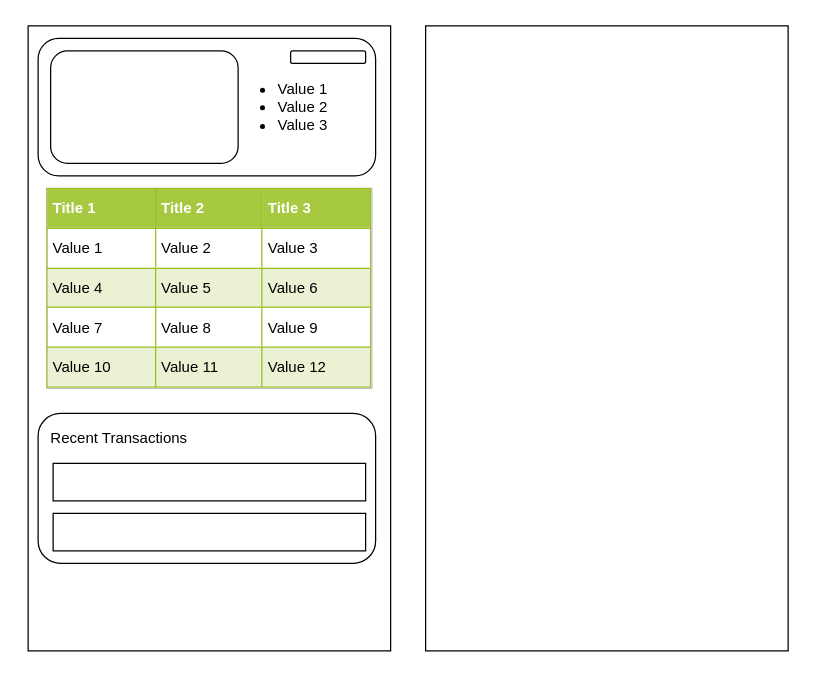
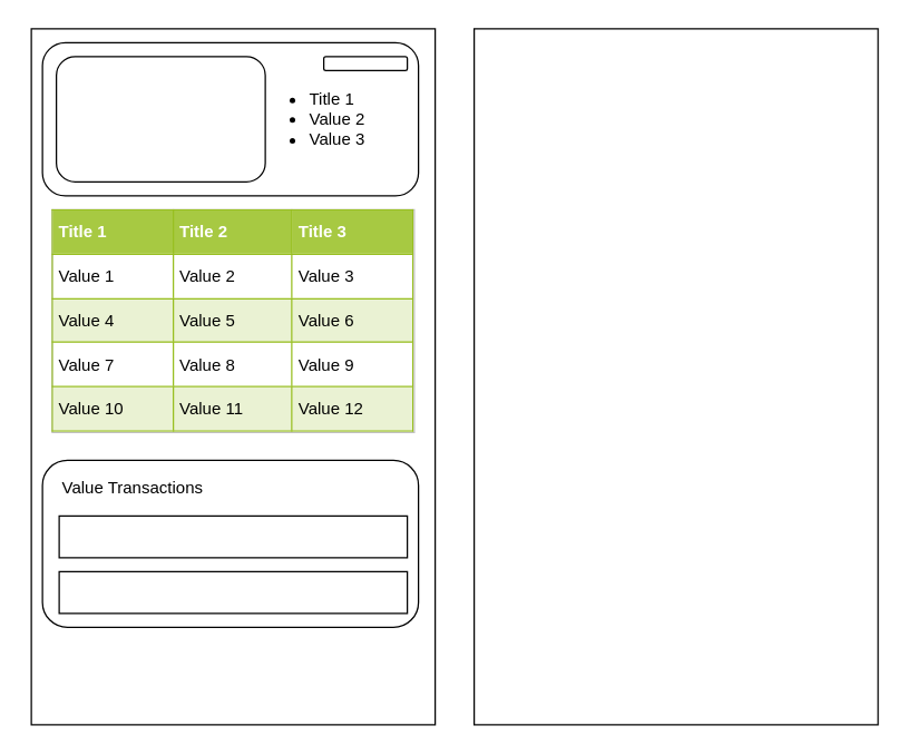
- <mxCell id="7" value="&lt;ul&gt;&lt;li&gt;Value 1&lt;/li&gt;&lt;li&gt;Value 2&lt;/li&gt;&lt;li&gt;Value 3&lt;/li&gt;&lt;/ul&gt;" style="text;strokeColor=none;fillColor=none;html=1;whiteSpace=wrap;verticalAlign=middle;overflow=hidden;" vertex="1" parent="1"><mxGeometry x="180" y="45" width="110" height="80" as="geometry" /></mxCell>
+ <mxCell id="7" value="&lt;ul&gt;&lt;li&gt;Title 1&lt;/li&gt;&lt;li&gt;Value 2&lt;/li&gt;&lt;li&gt;Value 3&lt;/li&gt;&lt;/ul&gt;" style="text;strokeColor=none;fillColor=none;html=1;whiteSpace=wrap;verticalAlign=middle;overflow=hidden;" vertex="1" parent="1"><mxGeometry x="180" y="45" width="110" height="80" as="geometry" /></mxCell>
- <mxCell id="11" value="Recent Transactions" style="text;html=1;strokeColor=none;fillColor=none;align=center;verticalAlign=middle;whiteSpace=wrap;rounded=0;" vertex="1" parent="1"><mxGeometry x="20" y="340" width="150" height="20" as="geometry" /></mxCell>
+ <mxCell id="11" value="Value Transactions" style="text;html=1;strokeColor=none;fillColor=none;align=center;verticalAlign=middle;whiteSpace=wrap;rounded=0;" vertex="1" parent="1"><mxGeometry x="20" y="340" width="150" height="20" as="geometry" /></mxCell>
